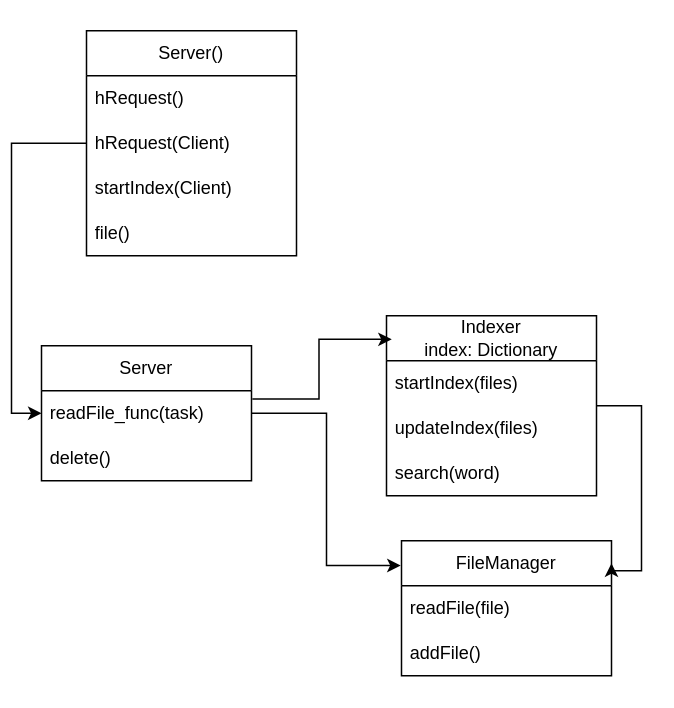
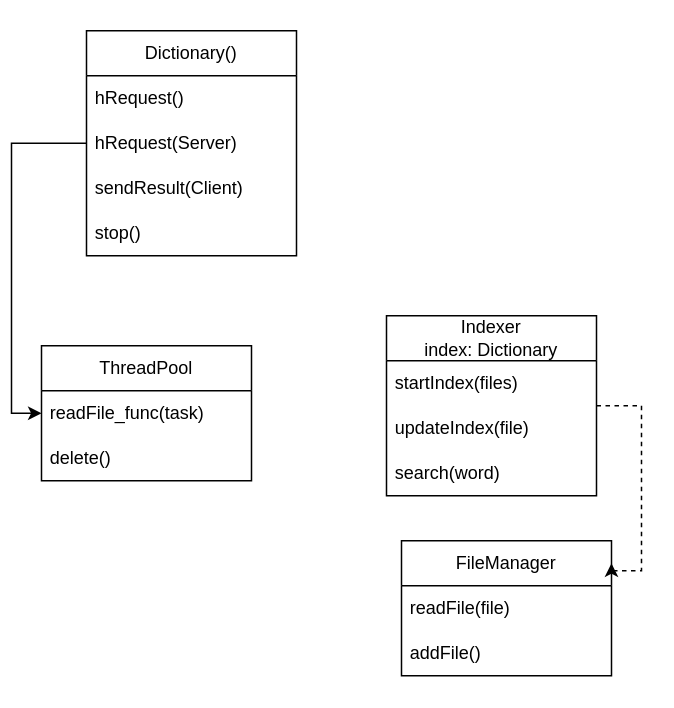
- <mxCell id="12" value="Server()" style="swimlane;fontStyle=0;childLayout=stackLayout;horizontal=1;startSize=30;horizontalStack=0;resizeParent=1;resizeParentMax=0;resizeLast=0;collapsible=1;marginBottom=0;whiteSpace=wrap;html=1;" vertex="1" parent="1"><mxGeometry x="50" y="20" width="140" height="150" as="geometry" /></mxCell>
+ <mxCell id="12" value="Dictionary()" style="swimlane;fontStyle=0;childLayout=stackLayout;horizontal=1;startSize=30;horizontalStack=0;resizeParent=1;resizeParentMax=0;resizeLast=0;collapsible=1;marginBottom=0;whiteSpace=wrap;html=1;" vertex="1" parent="1"><mxGeometry x="50" y="20" width="140" height="150" as="geometry" /></mxCell>
- <mxCell id="14" value="hRequest(Client)" style="text;strokeColor=none;fillColor=none;align=left;verticalAlign=middle;spacingLeft=4;spacingRight=4;overflow=hidden;points=[[0,0.5],[1,0.5]];portConstraint=eastwest;rotatable=0;whiteSpace=wrap;html=1;" vertex="1" parent="12"><mxGeometry y="60" width="140" height="30" as="geometry" /></mxCell>
+ <mxCell id="14" value="hRequest(Server)" style="text;strokeColor=none;fillColor=none;align=left;verticalAlign=middle;spacingLeft=4;spacingRight=4;overflow=hidden;points=[[0,0.5],[1,0.5]];portConstraint=eastwest;rotatable=0;whiteSpace=wrap;html=1;" vertex="1" parent="12"><mxGeometry y="60" width="140" height="30" as="geometry" /></mxCell>
- <mxCell id="15" value="startIndex(Client)" style="text;strokeColor=none;fillColor=none;align=left;verticalAlign=middle;spacingLeft=4;spacingRight=4;overflow=hidden;points=[[0,0.5],[1,0.5]];portConstraint=eastwest;rotatable=0;whiteSpace=wrap;html=1;" vertex="1" parent="12"><mxGeometry y="90" width="140" height="30" as="geometry" /></mxCell>
+ <mxCell id="15" value="sendResult(Client)" style="text;strokeColor=none;fillColor=none;align=left;verticalAlign=middle;spacingLeft=4;spacingRight=4;overflow=hidden;points=[[0,0.5],[1,0.5]];portConstraint=eastwest;rotatable=0;whiteSpace=wrap;html=1;" vertex="1" parent="12"><mxGeometry y="90" width="140" height="30" as="geometry" /></mxCell>
- <mxCell id="16" value="file()" style="text;strokeColor=none;fillColor=none;align=left;verticalAlign=middle;spacingLeft=4;spacingRight=4;overflow=hidden;points=[[0,0.5],[1,0.5]];portConstraint=eastwest;rotatable=0;whiteSpace=wrap;html=1;" vertex="1" parent="12"><mxGeometry y="120" width="140" height="30" as="geometry" /></mxCell>
+ <mxCell id="16" value="stop()" style="text;strokeColor=none;fillColor=none;align=left;verticalAlign=middle;spacingLeft=4;spacingRight=4;overflow=hidden;points=[[0,0.5],[1,0.5]];portConstraint=eastwest;rotatable=0;whiteSpace=wrap;html=1;" vertex="1" parent="12"><mxGeometry y="120" width="140" height="30" as="geometry" /></mxCell>
- <mxCell id="9" value="Server" style="swimlane;fontStyle=0;childLayout=stackLayout;horizontal=1;startSize=30;horizontalStack=0;resizeParent=1;resizeParentMax=0;resizeLast=0;collapsible=1;marginBottom=0;whiteSpace=wrap;html=1;" vertex="1" parent="1"><mxGeometry x="20" y="230" width="140" height="90" as="geometry" /></mxCell>
+ <mxCell id="9" value="ThreadPool" style="swimlane;fontStyle=0;childLayout=stackLayout;horizontal=1;startSize=30;horizontalStack=0;resizeParent=1;resizeParentMax=0;resizeLast=0;collapsible=1;marginBottom=0;whiteSpace=wrap;html=1;" vertex="1" parent="1"><mxGeometry x="20" y="230" width="140" height="90" as="geometry" /></mxCell>
- <mxCell id="18" style="edgeStyle=orthogonalEdgeStyle;rounded=0;orthogonalLoop=1;jettySize=auto;html=1;entryX=0.025;entryY=0.131;entryDx=0;entryDy=0;entryPerimeter=0;exitX=1.004;exitY=0.183;exitDx=0;exitDy=0;exitPerimeter=0;" edge="1" parent="1" source="10" target="2"><mxGeometry relative="1" as="geometry" /></mxCell>
- <mxCell id="4" value="updateIndex(files)" style="text;strokeColor=none;fillColor=none;align=left;verticalAlign=middle;spacingLeft=4;spacingRight=4;overflow=hidden;points=[[0,0.5],[1,0.5]];portConstraint=eastwest;rotatable=0;whiteSpace=wrap;html=1;" vertex="1" parent="2"><mxGeometry y="60" width="140" height="30" as="geometry" /></mxCell>
+ <mxCell id="4" value="updateIndex(file)" style="text;strokeColor=none;fillColor=none;align=left;verticalAlign=middle;spacingLeft=4;spacingRight=4;overflow=hidden;points=[[0,0.5],[1,0.5]];portConstraint=eastwest;rotatable=0;whiteSpace=wrap;html=1;" vertex="1" parent="2"><mxGeometry y="60" width="140" height="30" as="geometry" /></mxCell>
- <mxCell id="19" style="edgeStyle=orthogonalEdgeStyle;rounded=0;orthogonalLoop=1;jettySize=auto;html=1;entryX=1;entryY=0.167;entryDx=0;entryDy=0;entryPerimeter=0;" edge="1" parent="1" source="2" target="6"><mxGeometry relative="1" as="geometry"><Array as="points"><mxPoint x="420" y="270" /><mxPoint x="420" y="380" /></Array></mxGeometry></mxCell>
+ <mxCell id="19" style="edgeStyle=orthogonalEdgeStyle;rounded=0;orthogonalLoop=1;jettySize=auto;html=1;entryX=1;entryY=0.167;entryDx=0;entryDy=0;entryPerimeter=0;dashed=1;" edge="1" parent="1" source="2" target="6"><mxGeometry relative="1" as="geometry"><Array as="points"><mxPoint x="420" y="270" /><mxPoint x="420" y="380" /></Array></mxGeometry></mxCell>
- <mxCell id="20" style="edgeStyle=orthogonalEdgeStyle;rounded=0;orthogonalLoop=1;jettySize=auto;html=1;entryX=-0.004;entryY=0.183;entryDx=0;entryDy=0;entryPerimeter=0;" edge="1" parent="1" source="10" target="6"><mxGeometry relative="1" as="geometry" /></mxCell>
